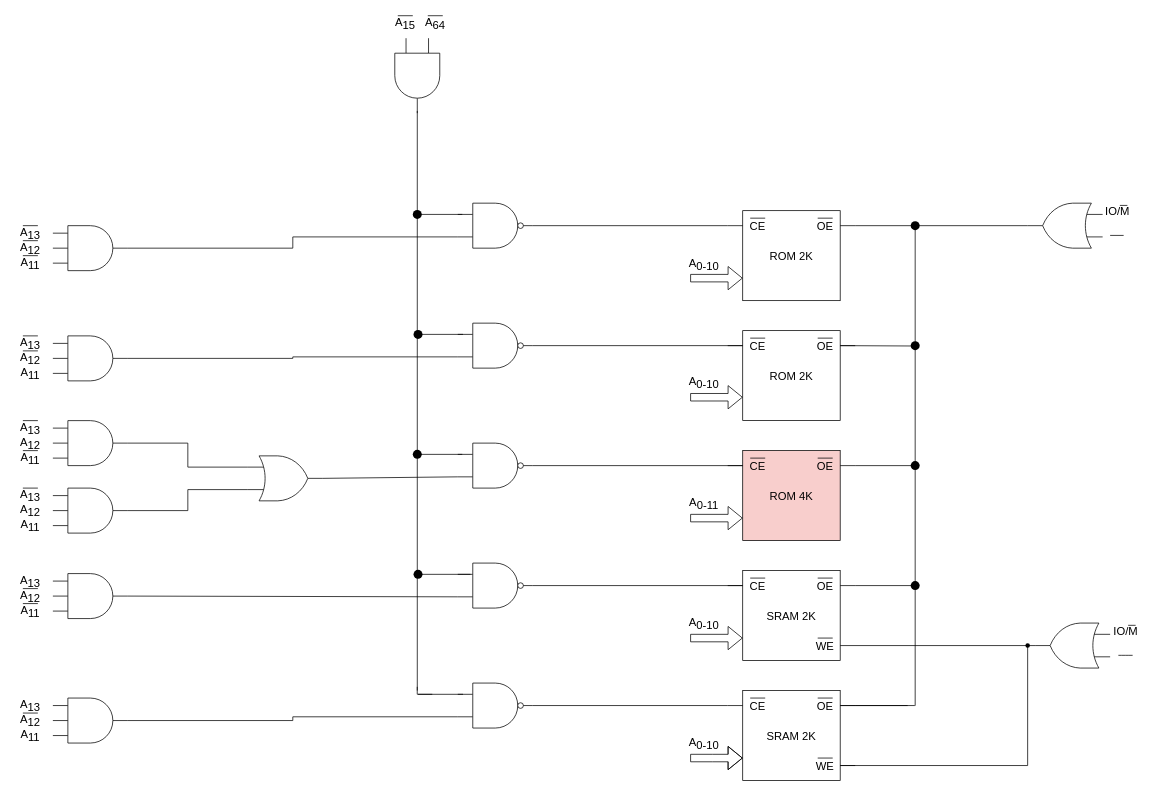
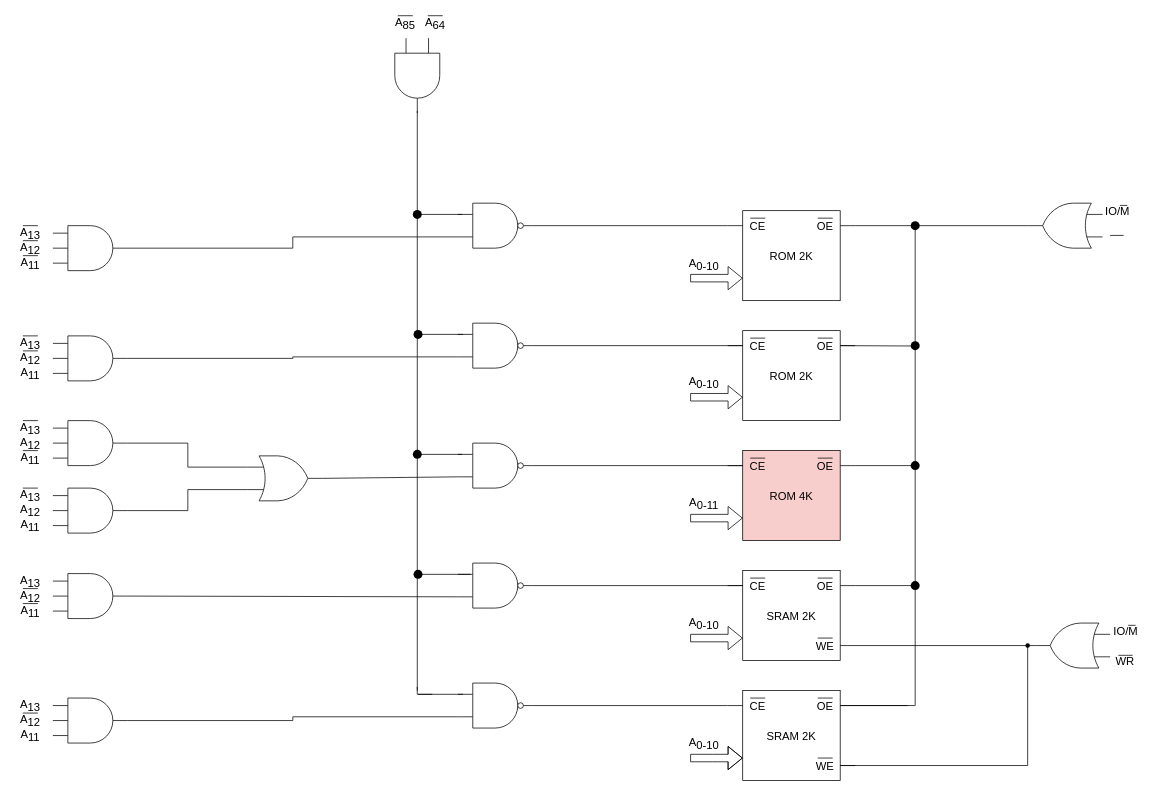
- <mxCell id="147" value="Α&lt;sub style=&quot;font-size: 15px;&quot;&gt;15&lt;/sub&gt;" style="text;html=1;strokeColor=none;fillColor=none;align=center;verticalAlign=middle;whiteSpace=wrap;rounded=0;fontSize=15;" parent="145" vertex="1"><mxGeometry width="40" height="20" as="geometry" /></mxCell>
+ <mxCell id="147" value="Α&lt;sub style=&quot;font-size: 15px;&quot;&gt;85&lt;/sub&gt;" style="text;html=1;strokeColor=none;fillColor=none;align=center;verticalAlign=middle;whiteSpace=wrap;rounded=0;fontSize=15;" parent="145" vertex="1"><mxGeometry width="40" height="20" as="geometry" /></mxCell>
+ <mxCell id="77" value="WR" style="text;html=1;strokeColor=none;fillColor=none;align=center;verticalAlign=middle;whiteSpace=wrap;rounded=0;comic=0;fontSize=15;" parent="76" vertex="1"><mxGeometry width="40" height="20" as="geometry" /></mxCell>
